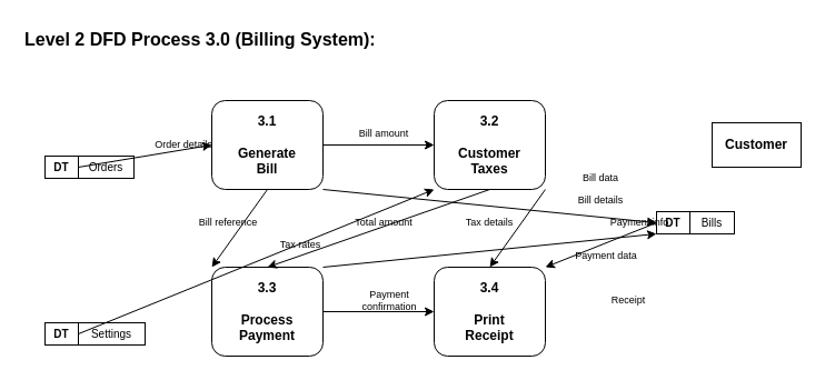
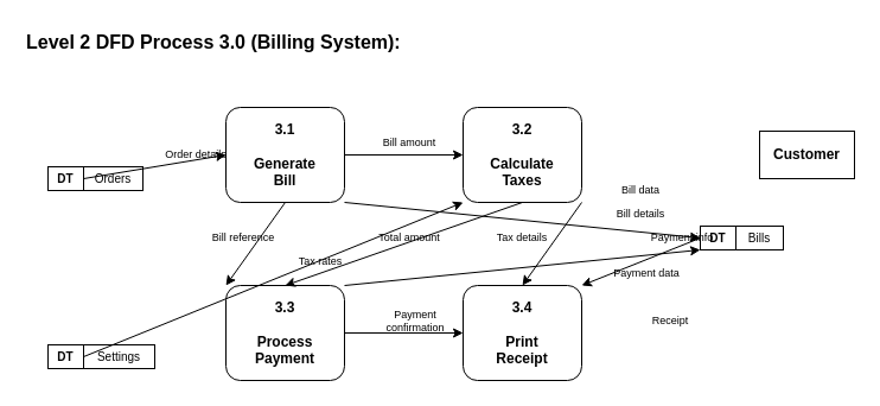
- <mxCell id="5" value="3.2&#10;&#10;Customer&#10;Taxes" style="rounded=1;whiteSpace=wrap;html=1;strokeColor=#000000;fillColor=#ffffff;fontSize=12;fontStyle=1;align=center;" vertex="1" parent="1"><mxGeometry x="390" y="90" width="100" height="80" as="geometry" /></mxCell>
+ <mxCell id="5" value="3.2&#10;&#10;Calculate&#10;Taxes" style="rounded=1;whiteSpace=wrap;html=1;strokeColor=#000000;fillColor=#ffffff;fontSize=12;fontStyle=1;align=center;" vertex="1" parent="1"><mxGeometry x="390" y="90" width="100" height="80" as="geometry" /></mxCell>
